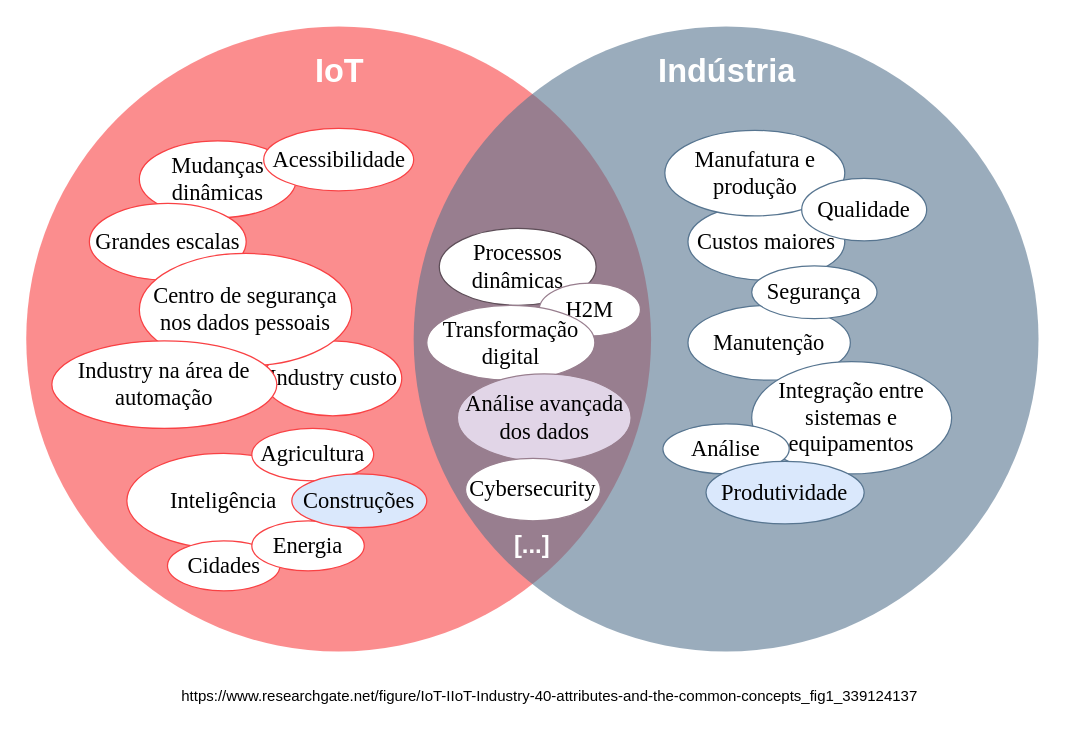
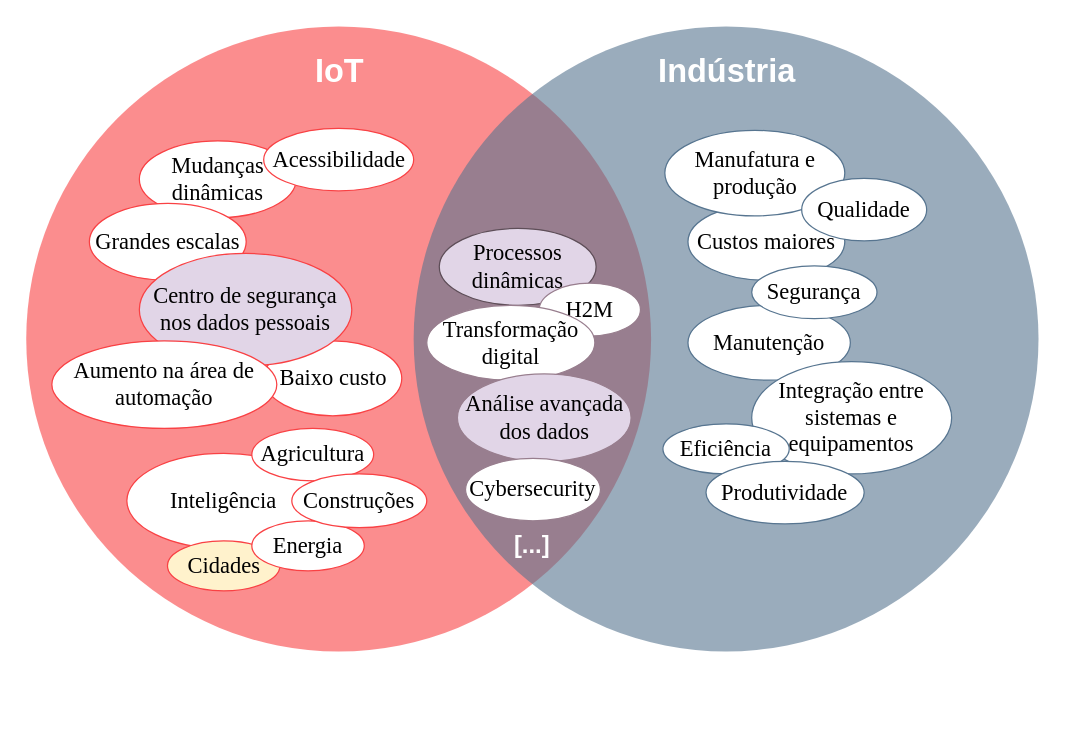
- <mxCell id="18" value="Processos dinâmicas" style="ellipse;whiteSpace=wrap;html=1;strokeColor=#5E4E58;fontSize=18;fontFamily=Garamond;" parent="1" vertex="1"><mxGeometry x="351" y="182" width="125.5" height="61.5" as="geometry" /></mxCell>
+ <mxCell id="18" value="Processos dinâmicas" style="ellipse;whiteSpace=wrap;html=1;strokeColor=#5E4E58;fontSize=18;fontFamily=Garamond;fillColor=#e1d5e7;" parent="1" vertex="1"><mxGeometry x="351" y="182" width="125.5" height="61.5" as="geometry" /></mxCell>
- <mxCell id="9" value="Centro de segurança nos dados pessoais" style="ellipse;whiteSpace=wrap;html=1;strokeColor=#F94144;fontSize=18;fontFamily=Garamond;" parent="1" vertex="1"><mxGeometry x="111" y="202" width="170" height="90" as="geometry" /></mxCell>
+ <mxCell id="9" value="Centro de segurança nos dados pessoais" style="ellipse;whiteSpace=wrap;html=1;strokeColor=#F94144;fontSize=18;fontFamily=Garamond;fillColor=#e1d5e7;" parent="1" vertex="1"><mxGeometry x="111" y="202" width="170" height="90" as="geometry" /></mxCell>
- <mxCell id="8" value="Industry custo" style="ellipse;whiteSpace=wrap;html=1;strokeColor=#F94144;fontSize=18;fontFamily=Garamond;" parent="1" vertex="1"><mxGeometry x="210.5" y="272" width="110.5" height="60" as="geometry" /></mxCell>
+ <mxCell id="8" value="Baixo custo" style="ellipse;whiteSpace=wrap;html=1;strokeColor=#F94144;fontSize=18;fontFamily=Garamond;" parent="1" vertex="1"><mxGeometry x="210.5" y="272" width="110.5" height="60" as="geometry" /></mxCell>
- <mxCell id="10" value="Industry na área de automação" style="ellipse;whiteSpace=wrap;html=1;strokeColor=#F94144;fontSize=18;fontFamily=Garamond;" parent="1" vertex="1"><mxGeometry x="41" y="272" width="180" height="70" as="geometry" /></mxCell>
+ <mxCell id="10" value="Aumento na área de automação" style="ellipse;whiteSpace=wrap;html=1;strokeColor=#F94144;fontSize=18;fontFamily=Garamond;" parent="1" vertex="1"><mxGeometry x="41" y="272" width="180" height="70" as="geometry" /></mxCell>
- <mxCell id="26" value="Análise" style="ellipse;whiteSpace=wrap;html=1;strokeColor=#577590;fontSize=18;fontFamily=Garamond;" parent="1" vertex="1"><mxGeometry x="529.97" y="338.5" width="101.06" height="40" as="geometry" /></mxCell>
+ <mxCell id="26" value="Eficiência" style="ellipse;whiteSpace=wrap;html=1;strokeColor=#577590;fontSize=18;fontFamily=Garamond;" parent="1" vertex="1"><mxGeometry x="529.97" y="338.5" width="101.06" height="40" as="geometry" /></mxCell>
- <mxCell id="27" value="Produtividade" style="ellipse;whiteSpace=wrap;html=1;strokeColor=#577590;fontSize=18;fontFamily=Garamond;fillColor=#dae8fc;" parent="1" vertex="1"><mxGeometry x="564.44" y="368.5" width="126.56" height="50" as="geometry" /></mxCell>
+ <mxCell id="27" value="Produtividade" style="ellipse;whiteSpace=wrap;html=1;strokeColor=#577590;fontSize=18;fontFamily=Garamond;" parent="1" vertex="1"><mxGeometry x="564.44" y="368.5" width="126.56" height="50" as="geometry" /></mxCell>
- <mxCell id="16" value="Construções" style="ellipse;whiteSpace=wrap;html=1;strokeColor=#F94144;fontSize=18;fontFamily=Garamond;fillColor=#dae8fc;" parent="1" vertex="1"><mxGeometry x="233" y="378.5" width="108" height="43" as="geometry" /></mxCell>
+ <mxCell id="16" value="Construções" style="ellipse;whiteSpace=wrap;html=1;strokeColor=#F94144;fontSize=18;fontFamily=Garamond;" parent="1" vertex="1"><mxGeometry x="233" y="378.5" width="108" height="43" as="geometry" /></mxCell>
- <mxCell id="13" value="Cidades" style="ellipse;whiteSpace=wrap;html=1;strokeColor=#F94144;fontSize=18;fontFamily=Garamond;" parent="1" vertex="1"><mxGeometry x="133.5" y="432" width="90" height="40" as="geometry" /></mxCell>
+ <mxCell id="13" value="Cidades" style="ellipse;whiteSpace=wrap;html=1;strokeColor=#F94144;fontSize=18;fontFamily=Garamond;fillColor=#fff2cc;" parent="1" vertex="1"><mxGeometry x="133.5" y="432" width="90" height="40" as="geometry" /></mxCell>
- <mxCell id="31" value="https://www.researchgate.net/figure/IoT-IIoT-Industry-40-attributes-and-the-common-concepts_fig1_339124137" style="text;html=1;align=center;verticalAlign=middle;resizable=0;points=[];autosize=1;strokeColor=none;fillColor=none;" parent="1" vertex="1"><mxGeometry x="133.5" y="542" width="610" height="30" as="geometry" /></mxCell>
